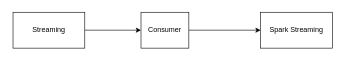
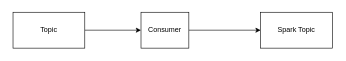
- <mxCell id="6" value="Streaming" style="rounded=0;whiteSpace=wrap;html=1;" vertex="1" parent="1"><mxGeometry x="20" y="20" width="120" height="60" as="geometry" /></mxCell>
+ <mxCell id="6" value="Topic" style="rounded=0;whiteSpace=wrap;html=1;" vertex="1" parent="1"><mxGeometry x="20" y="20" width="120" height="60" as="geometry" /></mxCell>
- <mxCell id="4" value="Spark Streaming" style="rounded=0;whiteSpace=wrap;html=1;" vertex="1" parent="1"><mxGeometry x="434" y="20" width="120" height="60" as="geometry" /></mxCell>
+ <mxCell id="4" value="Spark Topic" style="rounded=0;whiteSpace=wrap;html=1;" vertex="1" parent="1"><mxGeometry x="434" y="20" width="120" height="60" as="geometry" /></mxCell>
